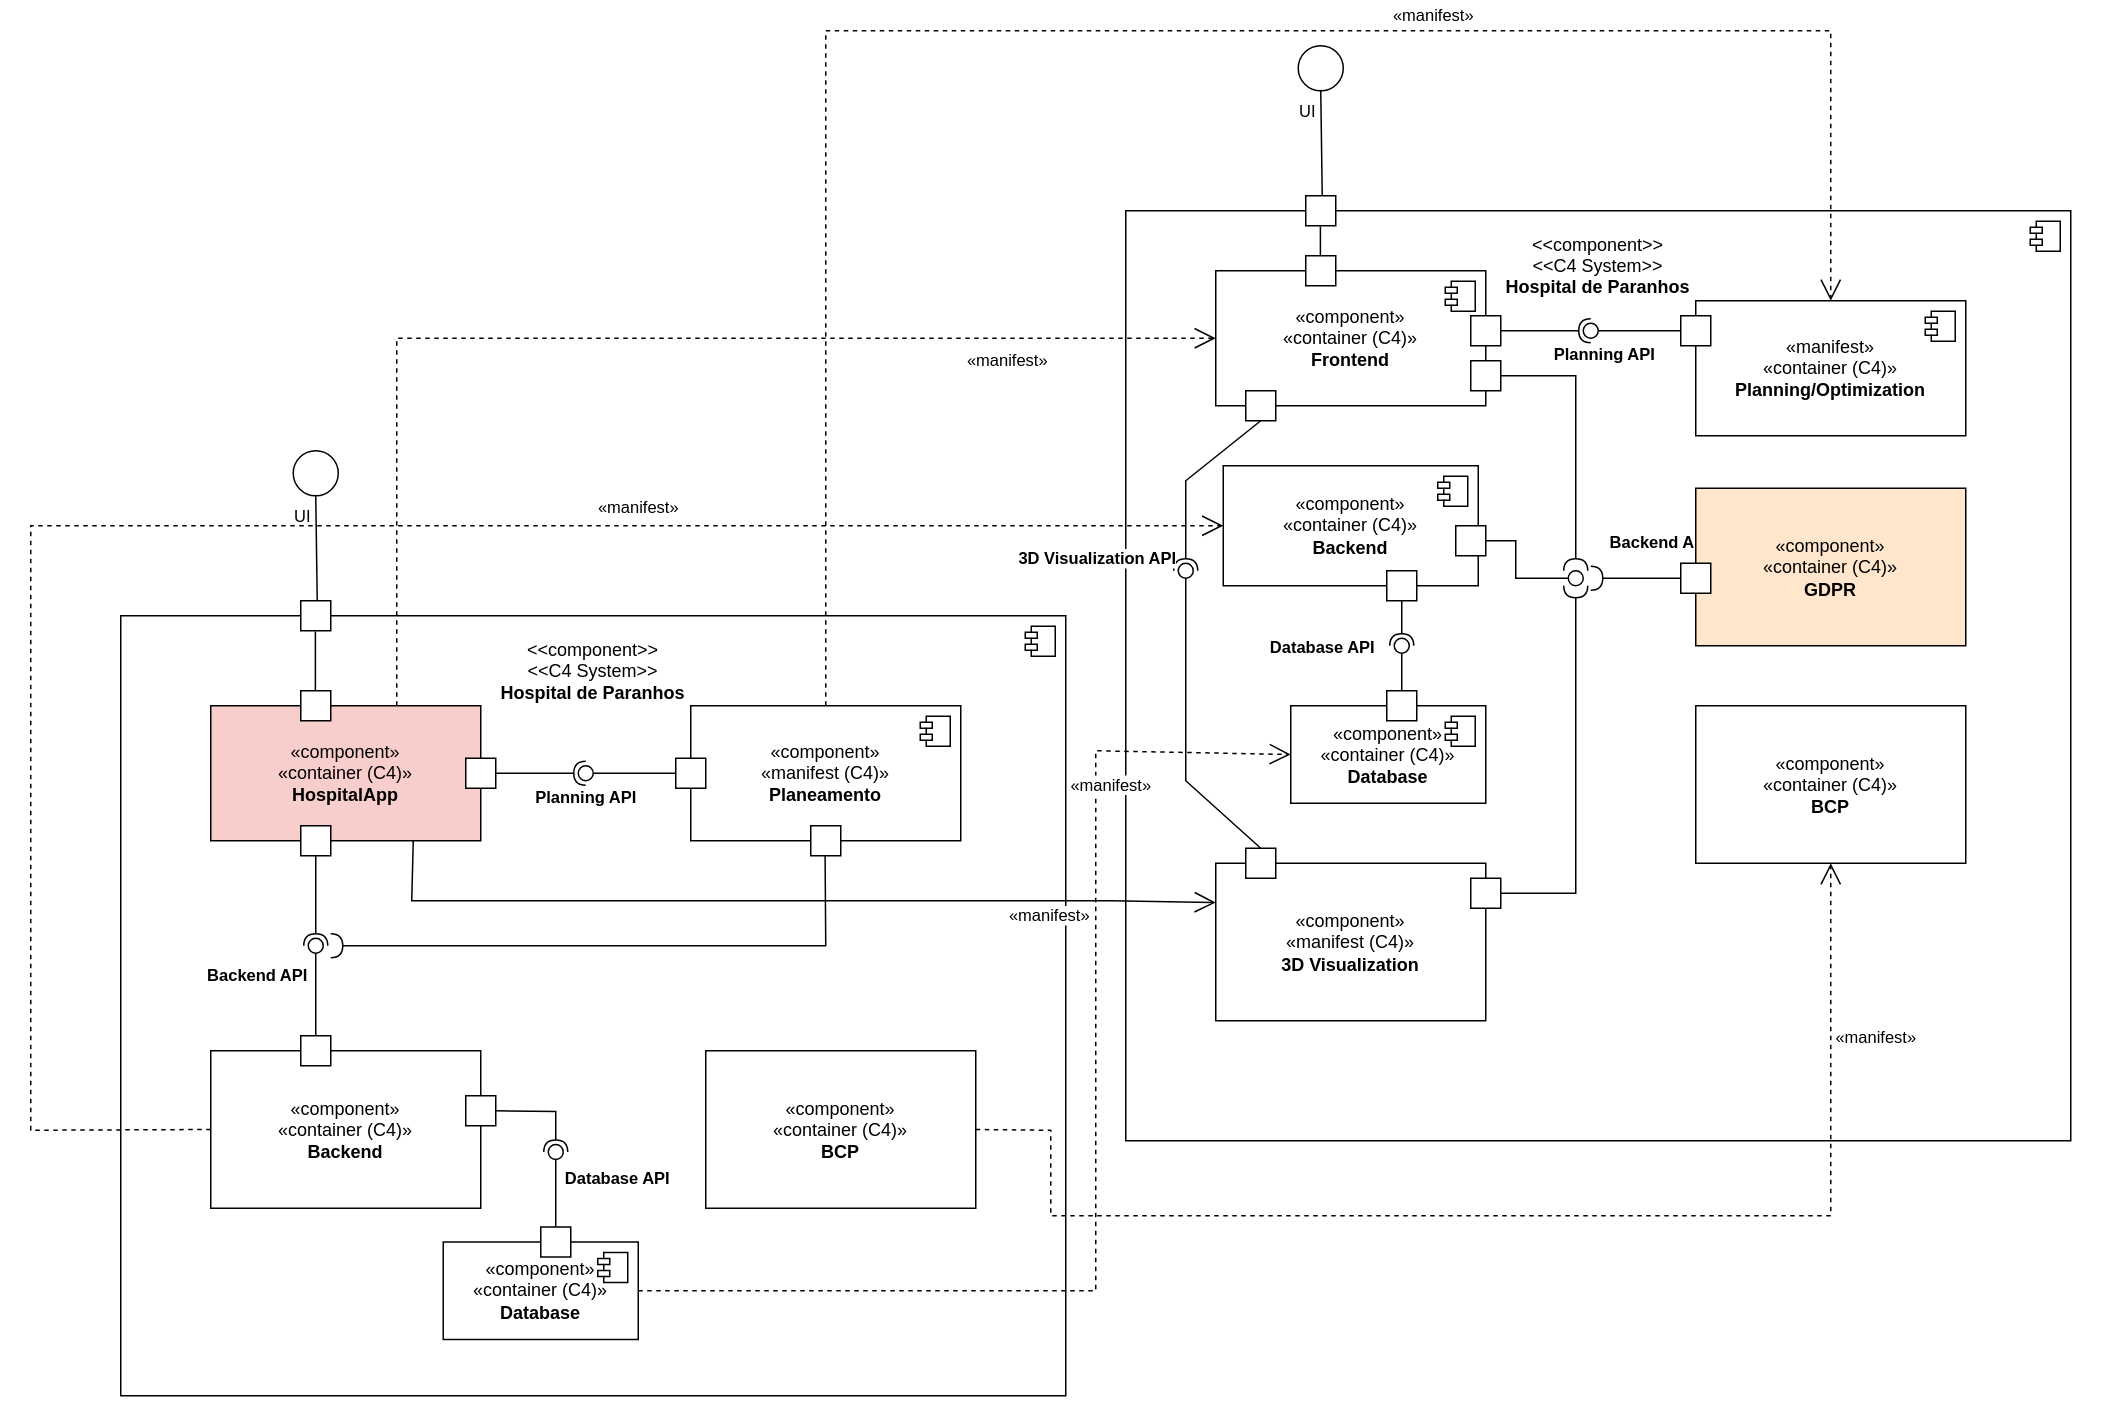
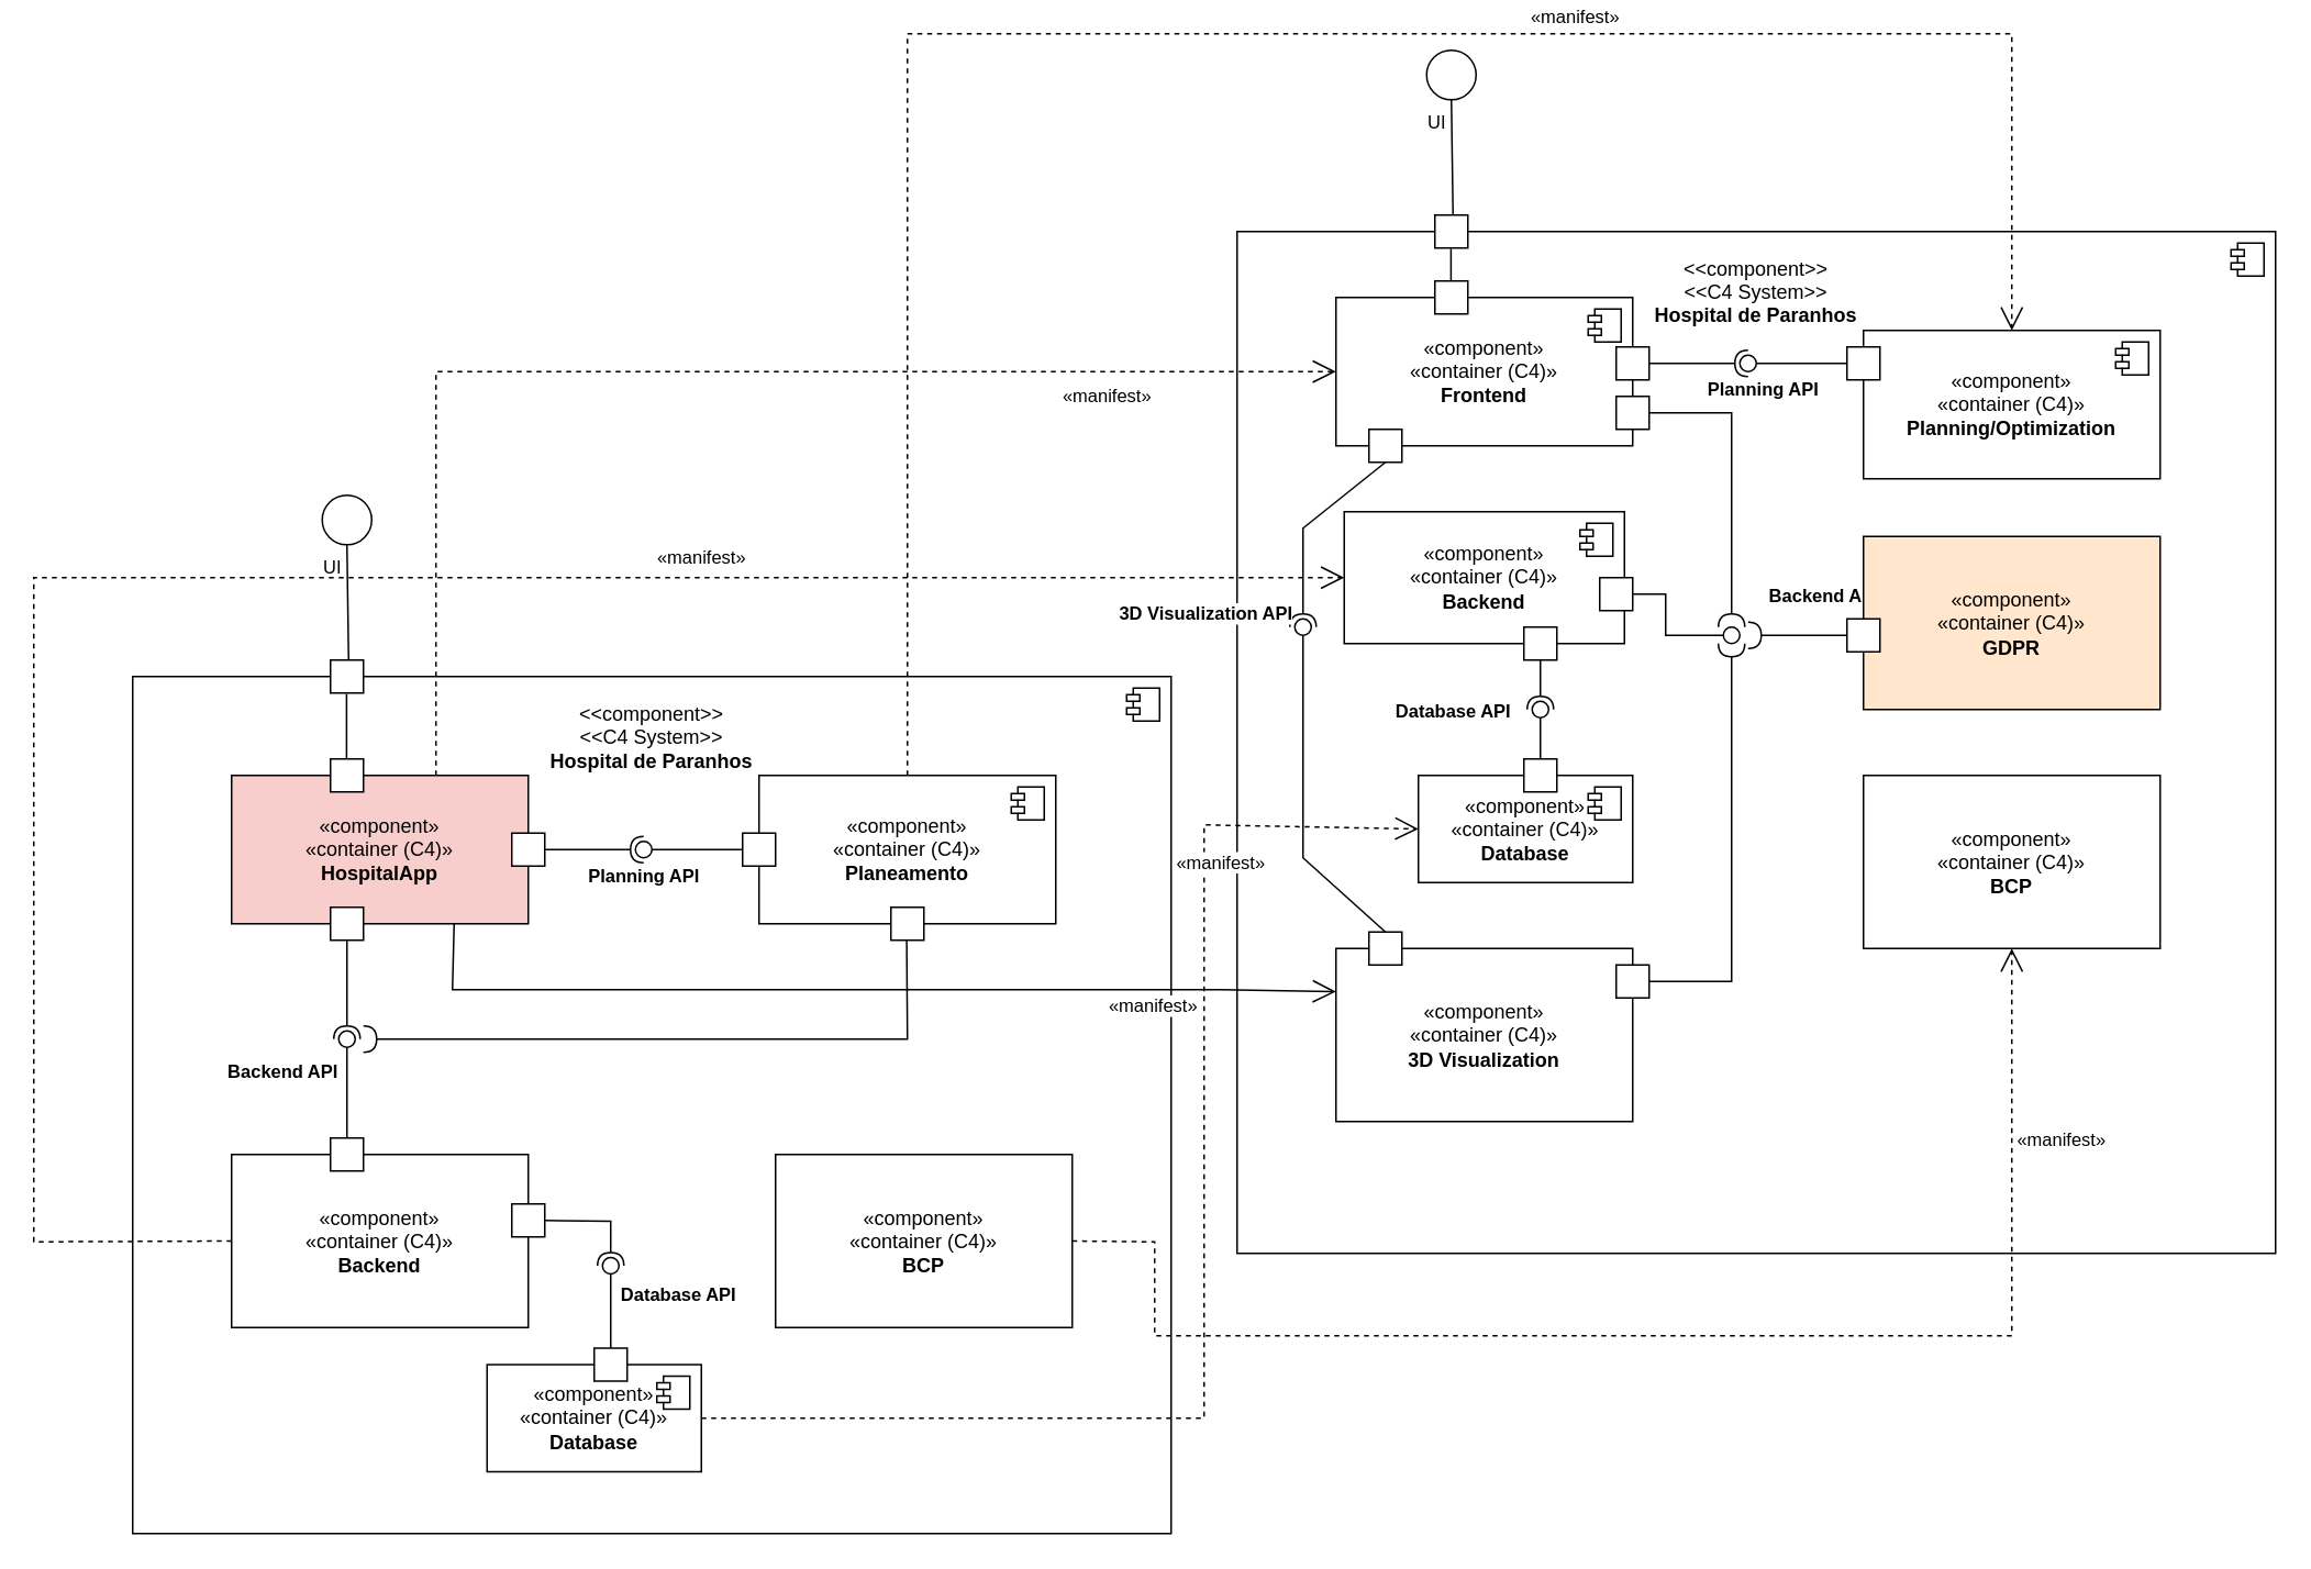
- <mxCell id="37" value="«manifest»&lt;div&gt;«container (C4)»&lt;br&gt;&lt;b&gt;Planning/Optimization&lt;/b&gt;&lt;/div&gt;" style="html=1;dropTarget=0;whiteSpace=wrap;" vertex="1" parent="1"><mxGeometry x="1130" y="200" width="180" height="90" as="geometry" /></mxCell>
+ <mxCell id="37" value="«component»&lt;div&gt;«container (C4)»&lt;br&gt;&lt;b&gt;Planning/Optimization&lt;/b&gt;&lt;/div&gt;" style="html=1;dropTarget=0;whiteSpace=wrap;" vertex="1" parent="1"><mxGeometry x="1130" y="200" width="180" height="90" as="geometry" /></mxCell>
- <mxCell id="10" value="«component»&lt;div&gt;«manifest (C4)»&lt;br&gt;&lt;b&gt;Planeamento&lt;/b&gt;&lt;/div&gt;" style="html=1;dropTarget=0;whiteSpace=wrap;" parent="1" vertex="1"><mxGeometry x="460" y="470" width="180" height="90" as="geometry" /></mxCell>
+ <mxCell id="10" value="«component»&lt;div&gt;«container (C4)»&lt;br&gt;&lt;b&gt;Planeamento&lt;/b&gt;&lt;/div&gt;" style="html=1;dropTarget=0;whiteSpace=wrap;" parent="1" vertex="1"><mxGeometry x="460" y="470" width="180" height="90" as="geometry" /></mxCell>
- <mxCell id="52" value="«component»&lt;br&gt;«manifest (C4)»&lt;div&gt;&lt;b&gt;3D Visualization&lt;/b&gt;&lt;/div&gt;" style="rounded=0;whiteSpace=wrap;html=1;" vertex="1" parent="1"><mxGeometry x="810" y="575" width="180" height="105" as="geometry" /></mxCell>
+ <mxCell id="52" value="«component»&lt;br&gt;«container (C4)»&lt;div&gt;&lt;b&gt;3D Visualization&lt;/b&gt;&lt;/div&gt;" style="rounded=0;whiteSpace=wrap;html=1;" vertex="1" parent="1"><mxGeometry x="810" y="575" width="180" height="105" as="geometry" /></mxCell>
